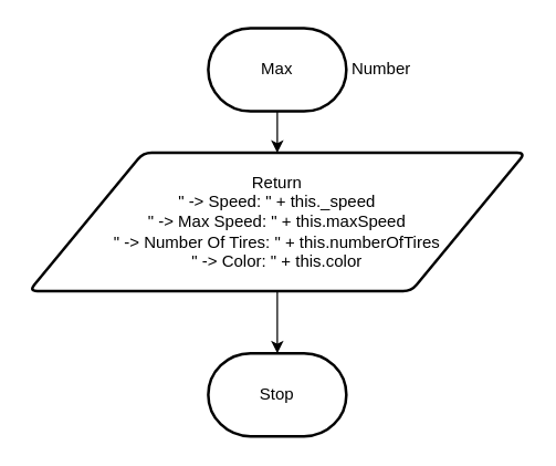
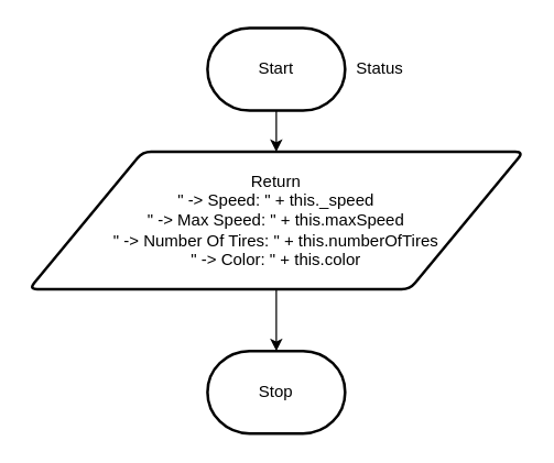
- <mxCell id="3" value="Max" style="strokeWidth=2;html=1;shape=mxgraph.flowchart.terminator;whiteSpace=wrap;" parent="1" vertex="1"><mxGeometry x="150" y="20" width="100" height="60" as="geometry" /></mxCell>
+ <mxCell id="3" value="Start" style="strokeWidth=2;html=1;shape=mxgraph.flowchart.terminator;whiteSpace=wrap;" parent="1" vertex="1"><mxGeometry x="150" y="20" width="100" height="60" as="geometry" /></mxCell>
- <mxCell id="4" value="Number" style="text;html=1;align=center;verticalAlign=middle;resizable=0;points=[];autosize=1;strokeColor=none;fillColor=none;" parent="1" vertex="1"><mxGeometry x="245" y="35" width="60" height="30" as="geometry" /></mxCell>
+ <mxCell id="4" value="Status" style="text;html=1;align=center;verticalAlign=middle;resizable=0;points=[];autosize=1;strokeColor=none;fillColor=none;" parent="1" vertex="1"><mxGeometry x="245" y="35" width="60" height="30" as="geometry" /></mxCell>
